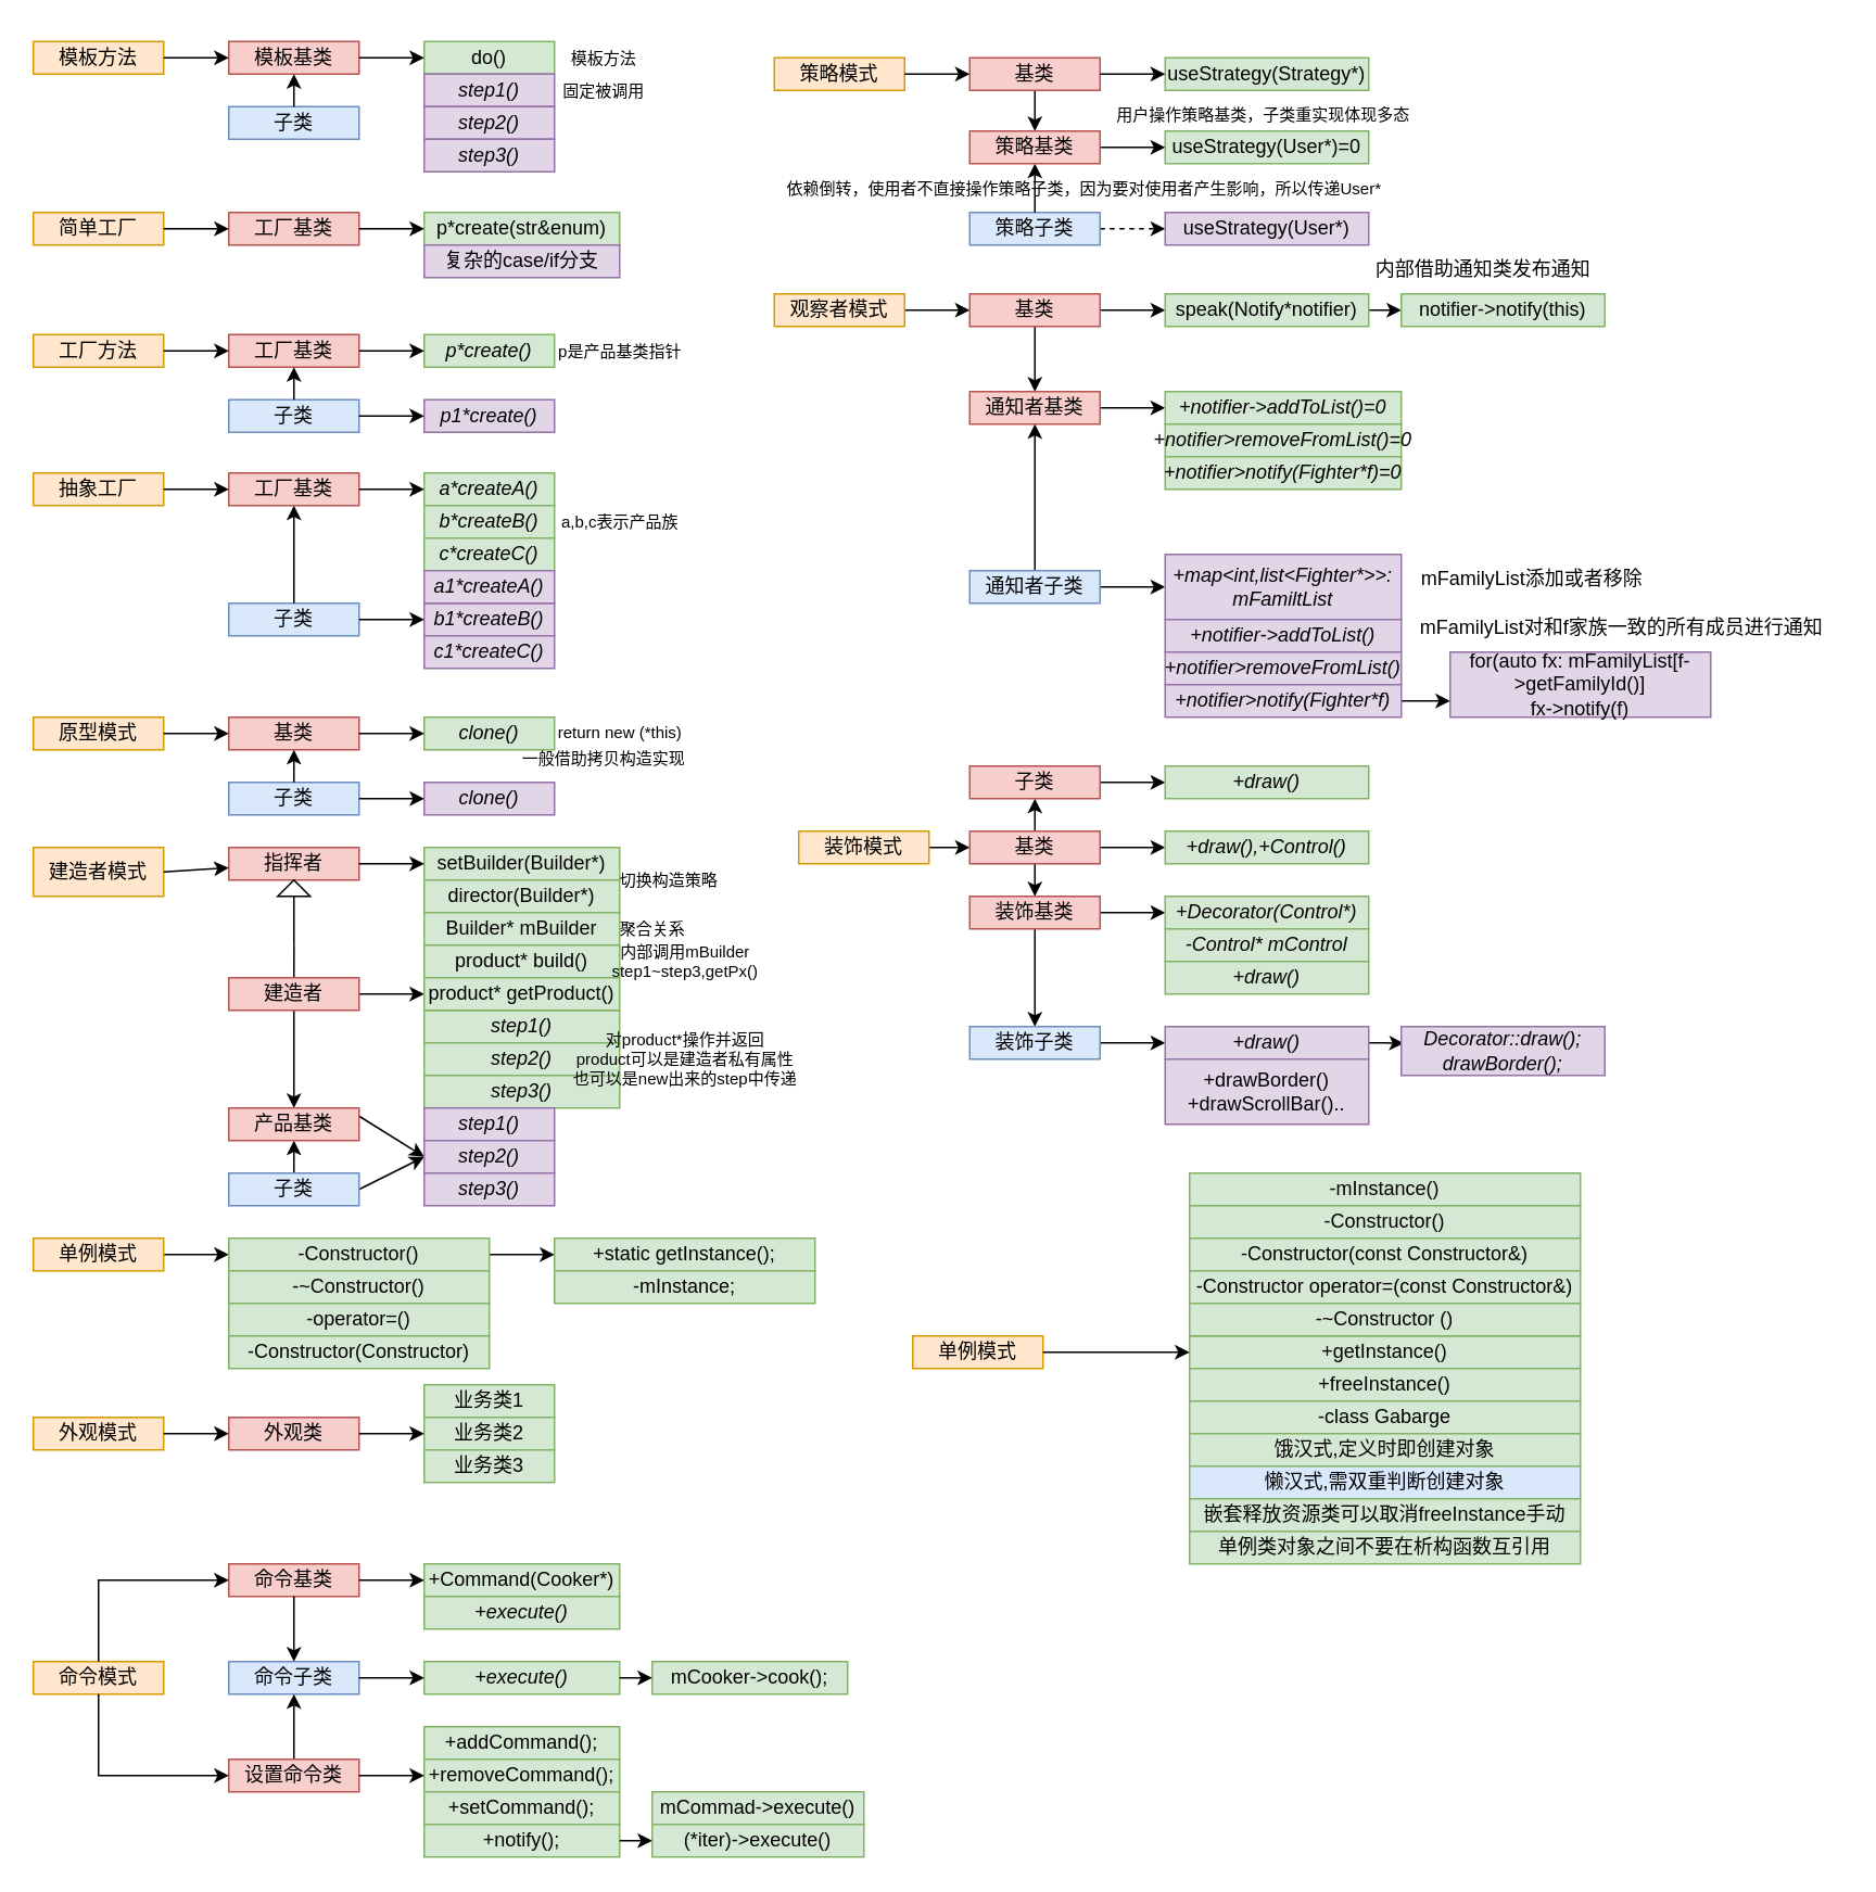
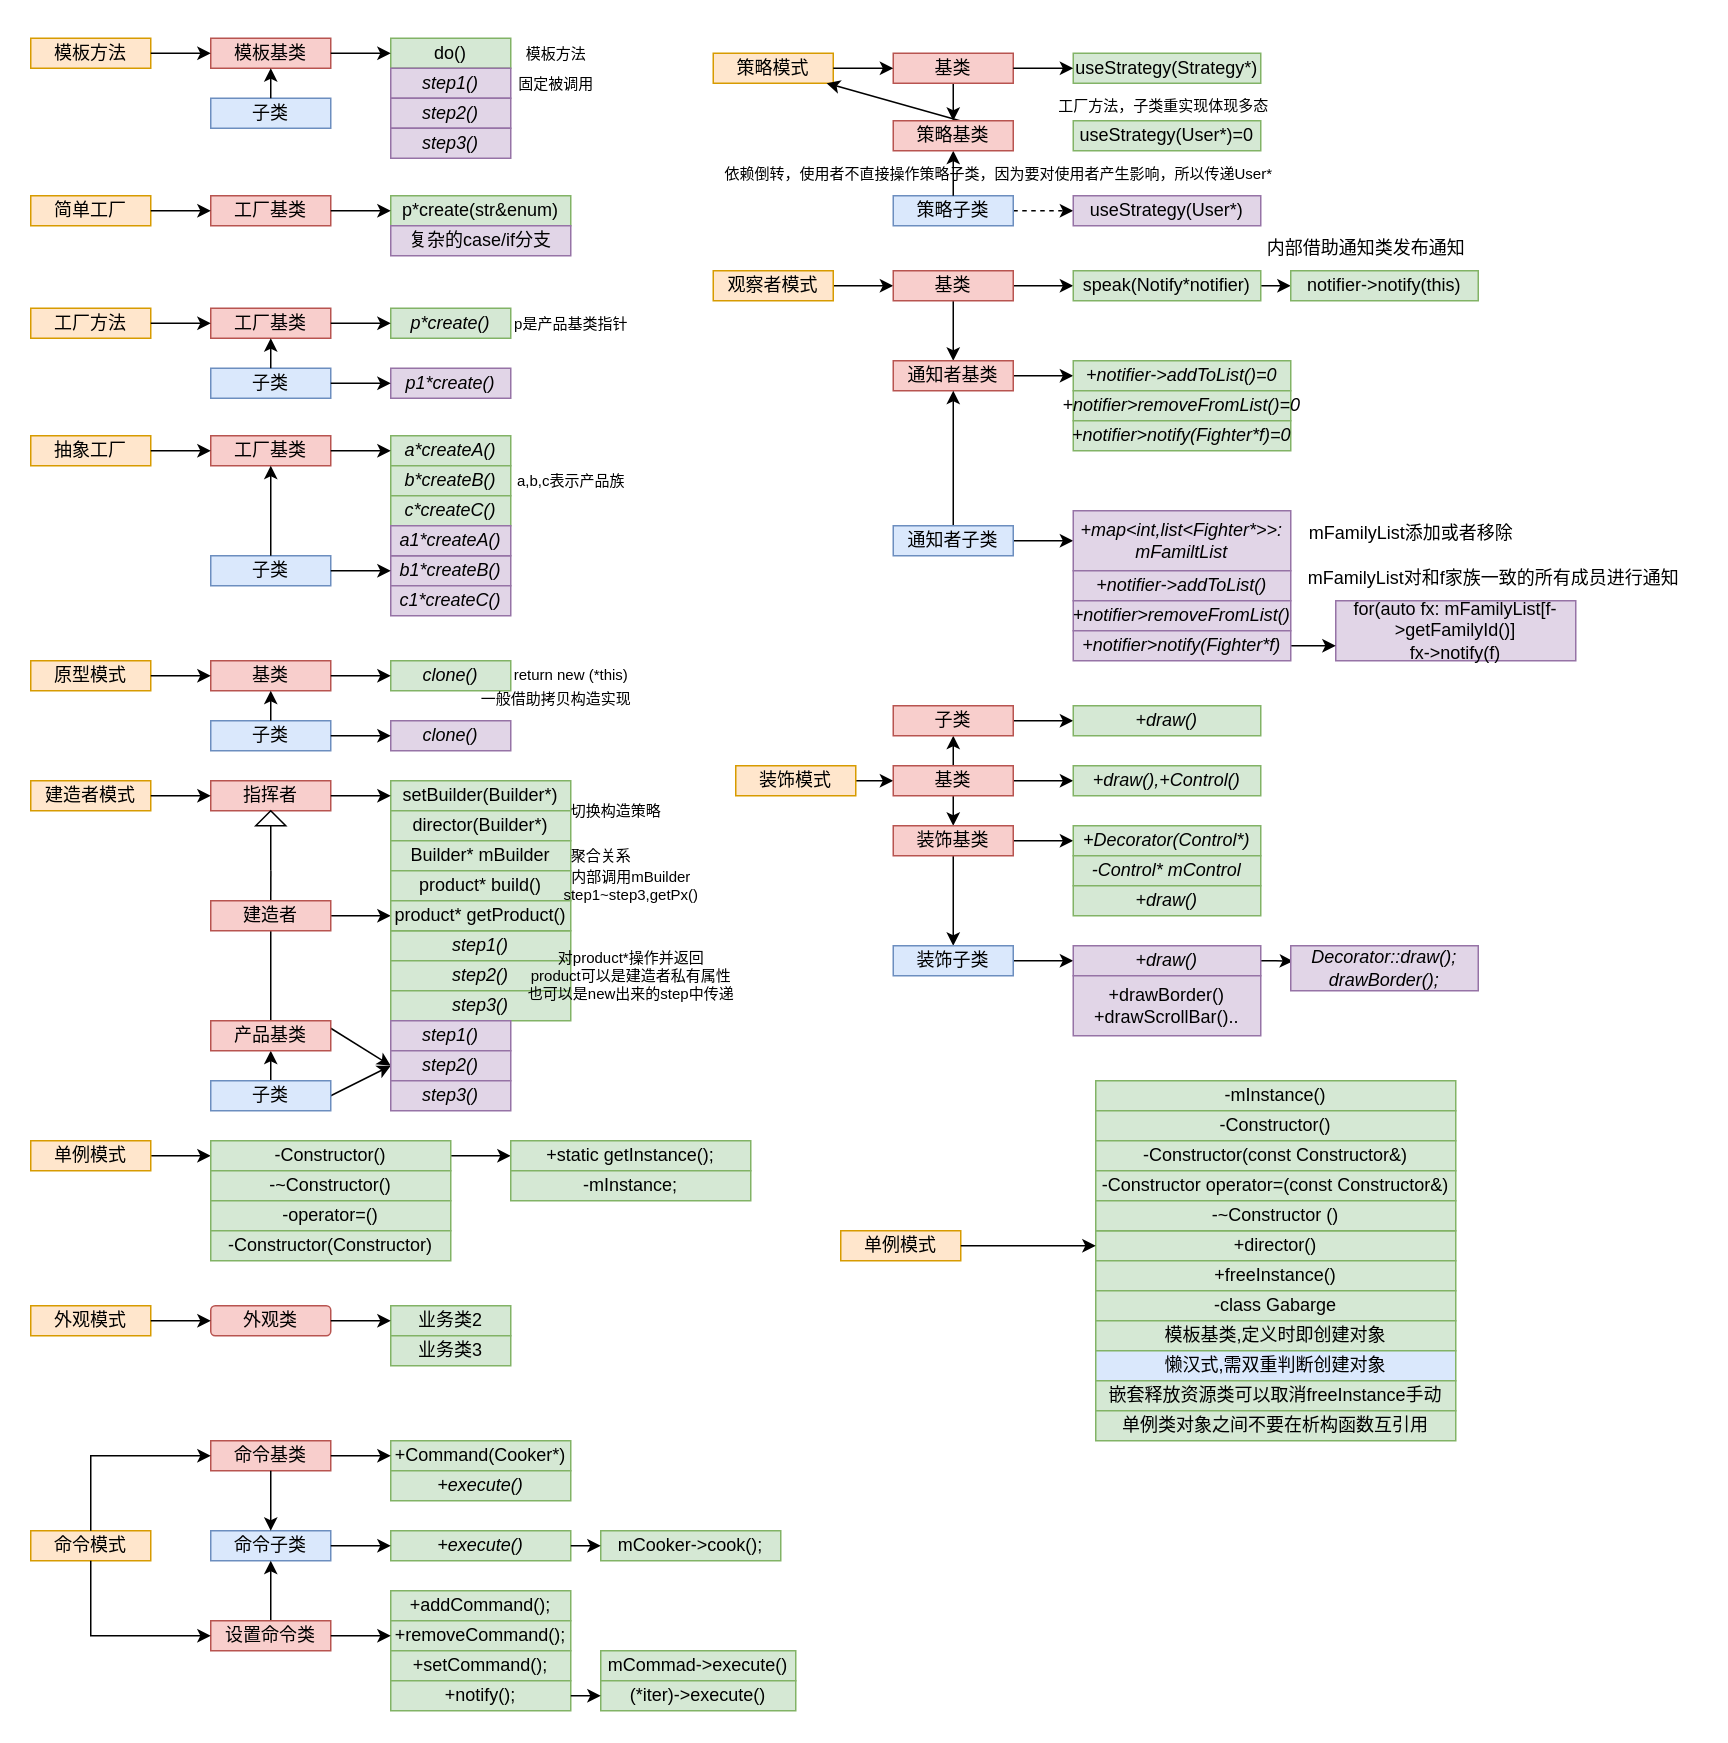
- <mxCell id="105" value="用户操作策略基类，子类重实现体现多态" style="text;html=1;align=center;verticalAlign=middle;resizable=0;points=[];autosize=1;strokeColor=none;fillColor=none;fontSize=10;" parent="1" vertex="1"><mxGeometry x="675" y="55" width="200" height="30" as="geometry" /></mxCell>
+ <mxCell id="105" value="工厂方法，子类重实现体现多态" style="text;html=1;align=center;verticalAlign=middle;resizable=0;points=[];autosize=1;strokeColor=none;fillColor=none;fontSize=10;" parent="1" vertex="1"><mxGeometry x="675" y="55" width="200" height="30" as="geometry" /></mxCell>
- <mxCell id="100" style="edgeStyle=none;html=1;exitX=1;exitY=0.5;exitDx=0;exitDy=0;entryX=0;entryY=0.5;entryDx=0;entryDy=0;" parent="1" source="102" target="97" edge="1"><mxGeometry relative="1" as="geometry" /></mxCell>
+ <mxCell id="100" style="edgeStyle=none;html=1;exitX=1;exitY=0.5;exitDx=0;exitDy=0;" parent="1" source="102" target="91" edge="1"><mxGeometry relative="1" as="geometry" /></mxCell>
- <mxCell id="60" value="建造者模式" style="whiteSpace=wrap;html=1;fillColor=#ffe6cc;strokeColor=#d79b00;" parent="1" vertex="1"><mxGeometry x="20" y="520" width="80" height="30" as="geometry" /></mxCell>
+ <mxCell id="60" value="建造者模式" style="whiteSpace=wrap;html=1;fillColor=#ffe6cc;strokeColor=#d79b00;" parent="1" vertex="1"><mxGeometry y="520" width="80" height="20" as="geometry" x="20" /></mxCell>
- <mxCell id="71" style="edgeStyle=none;html=1;exitX=0.5;exitY=1;exitDx=0;exitDy=0;entryX=0.5;entryY=0;entryDx=0;entryDy=0;fontSize=10;endArrow=classic;endFill=1;" parent="1" source="73" target="80" edge="1"><mxGeometry relative="1" as="geometry" /></mxCell>
+ <mxCell id="71" style="edgeStyle=none;html=1;exitX=0.5;exitY=1;exitDx=0;exitDy=0;entryX=0.5;entryY=0;entryDx=0;entryDy=0;fontSize=10;endArrow=none;endFill=1;" parent="1" source="73" target="80" edge="1"><mxGeometry relative="1" as="geometry" /></mxCell>
- <mxCell id="165" value="+getInstance()" style="whiteSpace=wrap;html=1;fillColor=#d5e8d4;strokeColor=#82b366;" parent="162" vertex="1"><mxGeometry x="170" y="100" width="240" height="20" as="geometry" /></mxCell>
+ <mxCell id="165" value="+director()" style="whiteSpace=wrap;html=1;fillColor=#d5e8d4;strokeColor=#82b366;" parent="162" vertex="1"><mxGeometry x="170" y="100" width="240" height="20" as="geometry" /></mxCell>
- <mxCell id="181" value="业务类1" style="whiteSpace=wrap;html=1;fillColor=#d5e8d4;strokeColor=#82b366;" parent="177" vertex="1"><mxGeometry x="240" width="80" height="20" as="geometry" /></mxCell>
- <mxCell id="179" value="外观类" style="whiteSpace=wrap;html=1;fillColor=#f8cecc;strokeColor=#b85450;" parent="177" vertex="1"><mxGeometry x="120" y="20" width="80" height="20" as="geometry" /></mxCell>
+ <mxCell id="179" value="外观类" style="whiteSpace=wrap;html=1;fillColor=#f8cecc;strokeColor=#b85450;rounded=1;" parent="177" vertex="1"><mxGeometry x="120" y="20" width="80" height="20" as="geometry" /></mxCell>
- <mxCell id="173" value="饿汉式,定义时即创建对象" style="whiteSpace=wrap;html=1;fillColor=#d5e8d4;strokeColor=#82b366;" parent="162" vertex="1"><mxGeometry x="170" y="160" width="240" height="20" as="geometry" /></mxCell>
+ <mxCell id="173" value="模板基类,定义时即创建对象" style="whiteSpace=wrap;html=1;fillColor=#d5e8d4;strokeColor=#82b366;" parent="162" vertex="1"><mxGeometry x="170" y="160" width="240" height="20" as="geometry" /></mxCell>
